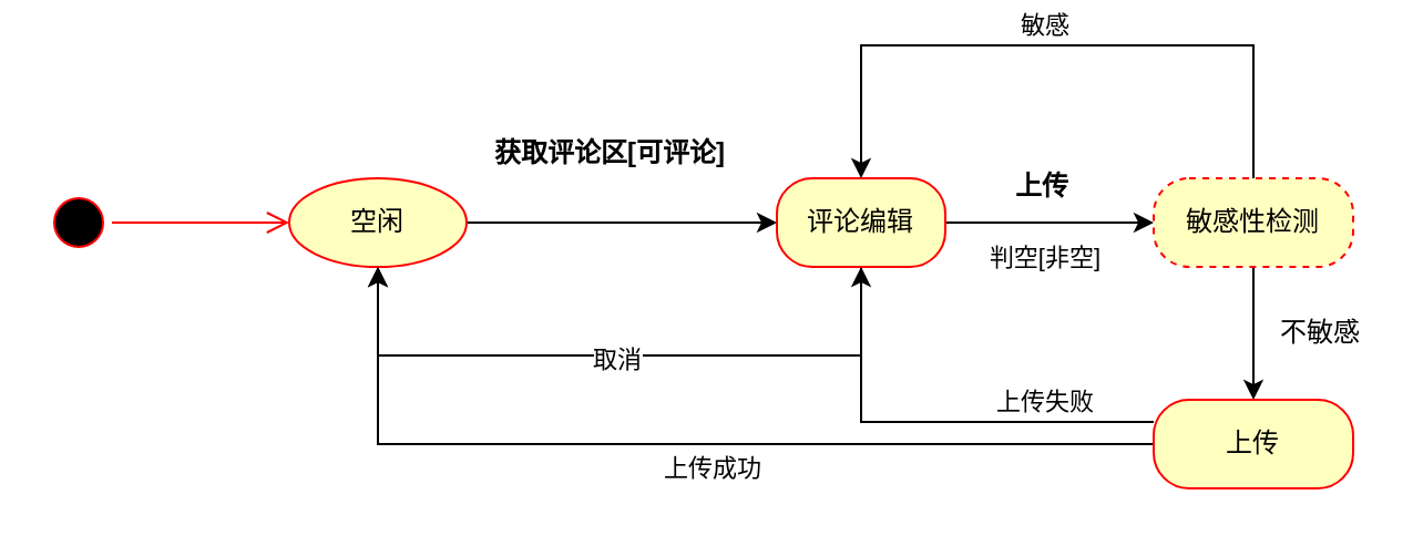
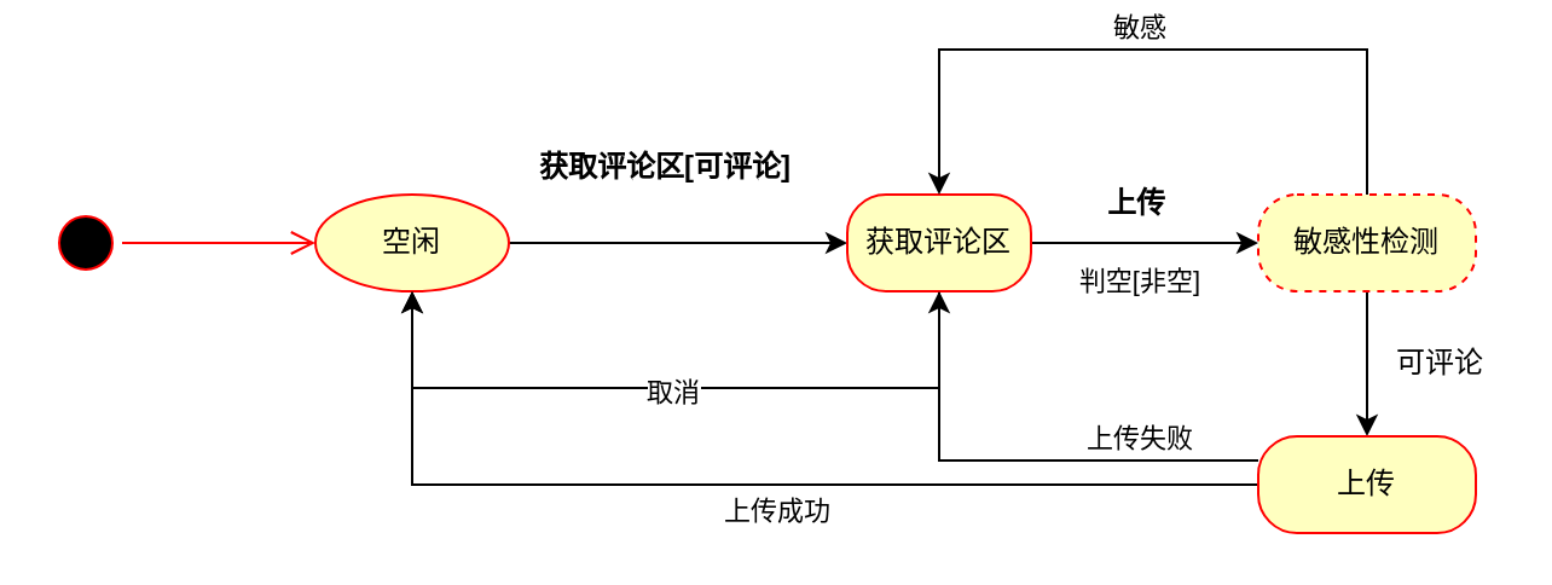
- <mxCell id="8" value="评论编辑" style="rounded=1;whiteSpace=wrap;html=1;arcSize=40;fontColor=#000000;fillColor=#ffffc0;strokeColor=#ff0000;" vertex="1" parent="1"><mxGeometry x="350" y="80" width="76" height="40" as="geometry" /></mxCell>
+ <mxCell id="8" value="获取评论区" style="rounded=1;whiteSpace=wrap;html=1;arcSize=40;fontColor=#000000;fillColor=#ffffc0;strokeColor=#ff0000;" vertex="1" parent="1"><mxGeometry x="350" y="80" width="76" height="40" as="geometry" /></mxCell>
- <mxCell id="22" value="不敏感" style="text;html=1;align=center;verticalAlign=middle;resizable=0;points=[];autosize=1;strokeColor=none;fillColor=none;" vertex="1" parent="1"><mxGeometry x="570" y="140" width="50" height="20" as="geometry" /></mxCell>
+ <mxCell id="22" value="可评论" style="text;html=1;align=center;verticalAlign=middle;resizable=0;points=[];autosize=1;strokeColor=none;fillColor=none;" vertex="1" parent="1"><mxGeometry x="570" y="140" width="50" height="20" as="geometry" /></mxCell>
